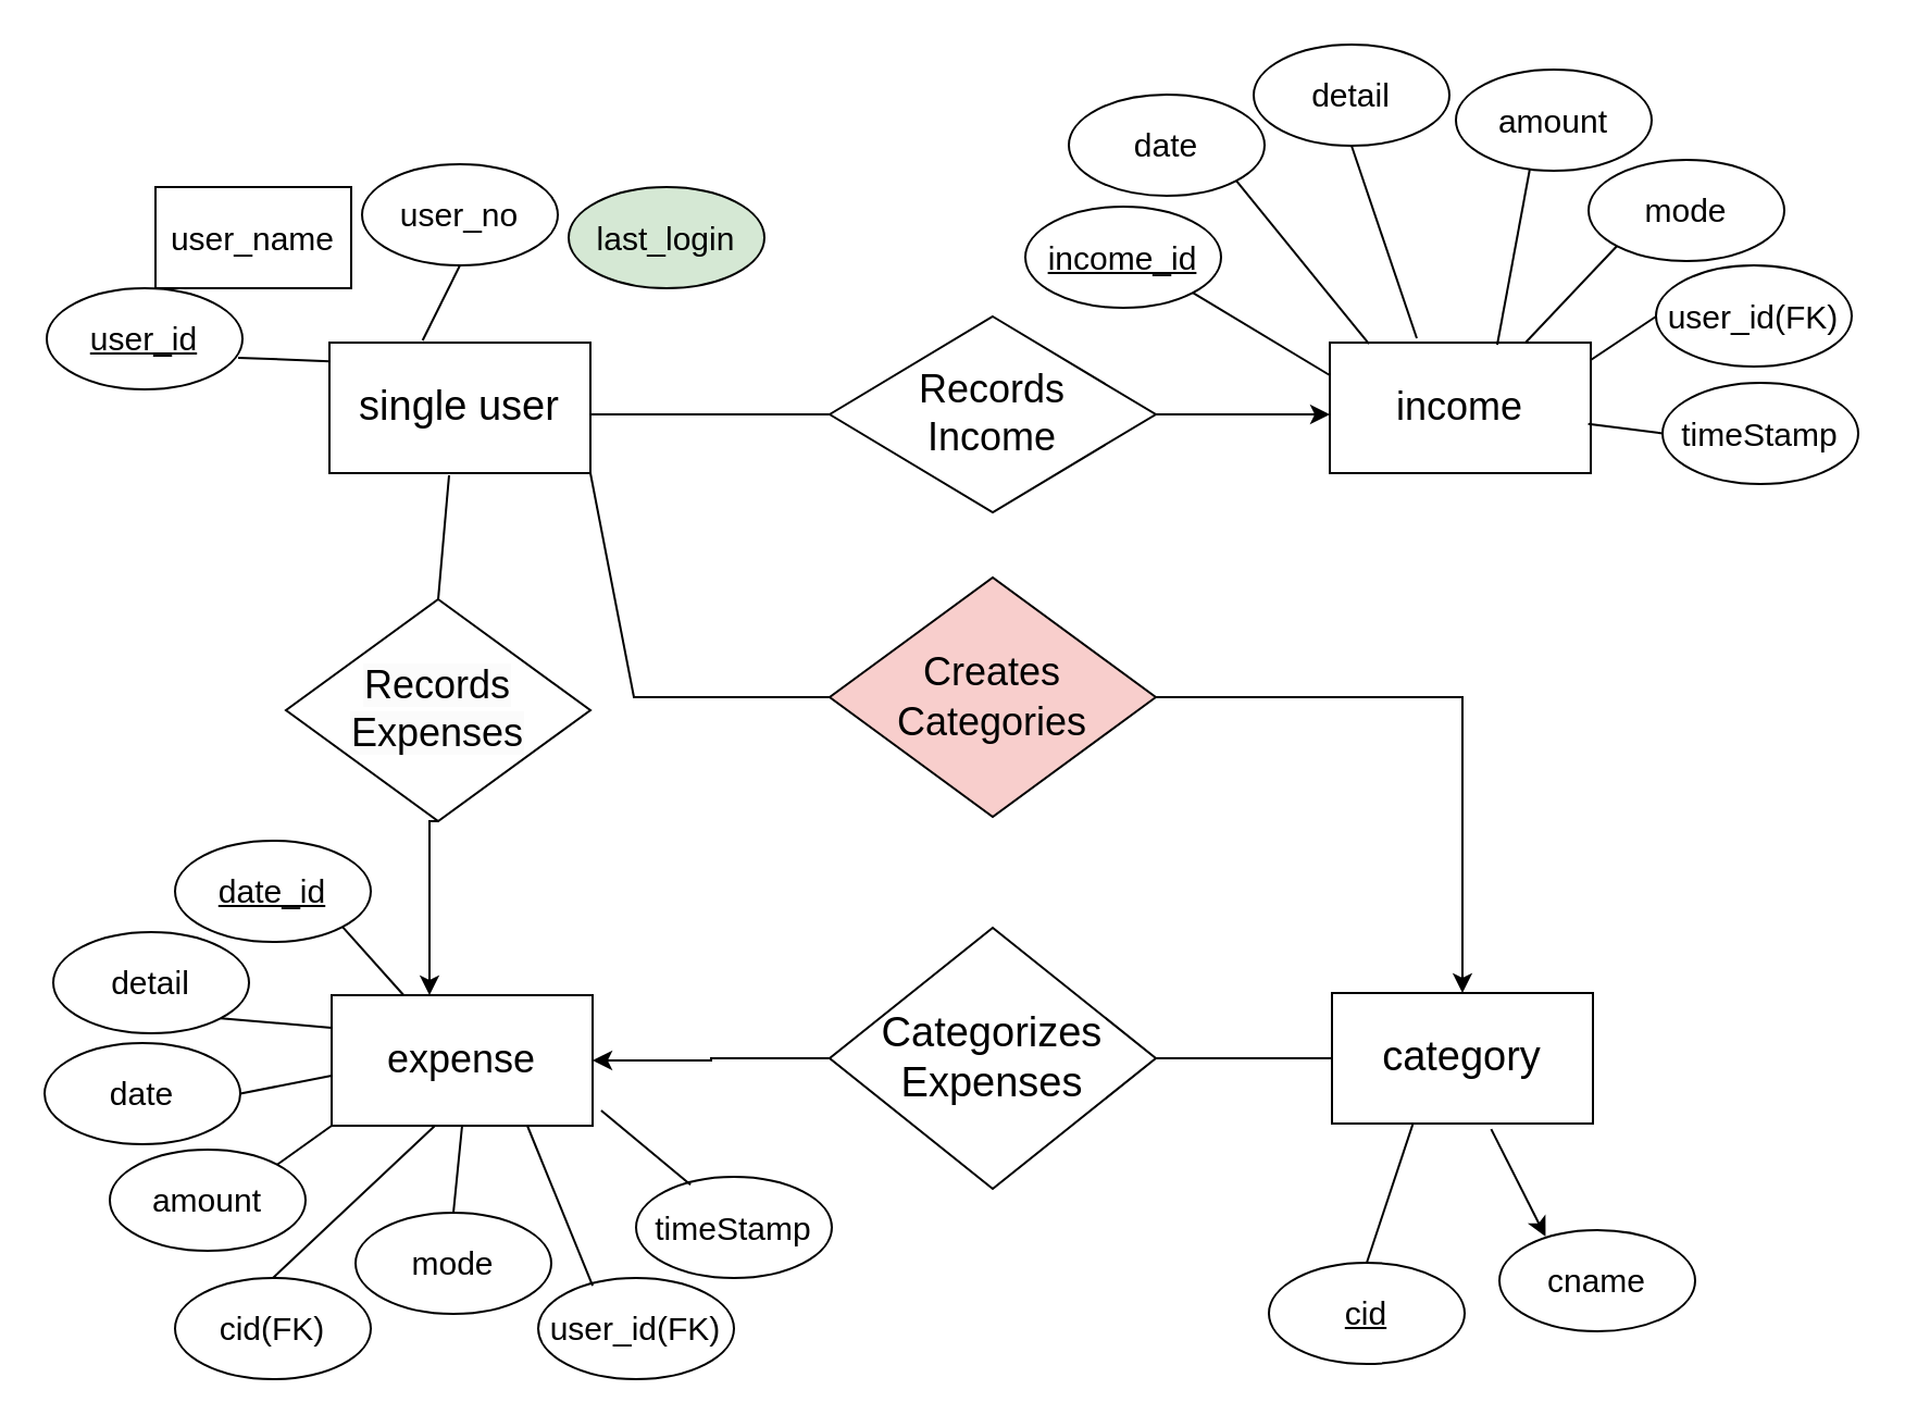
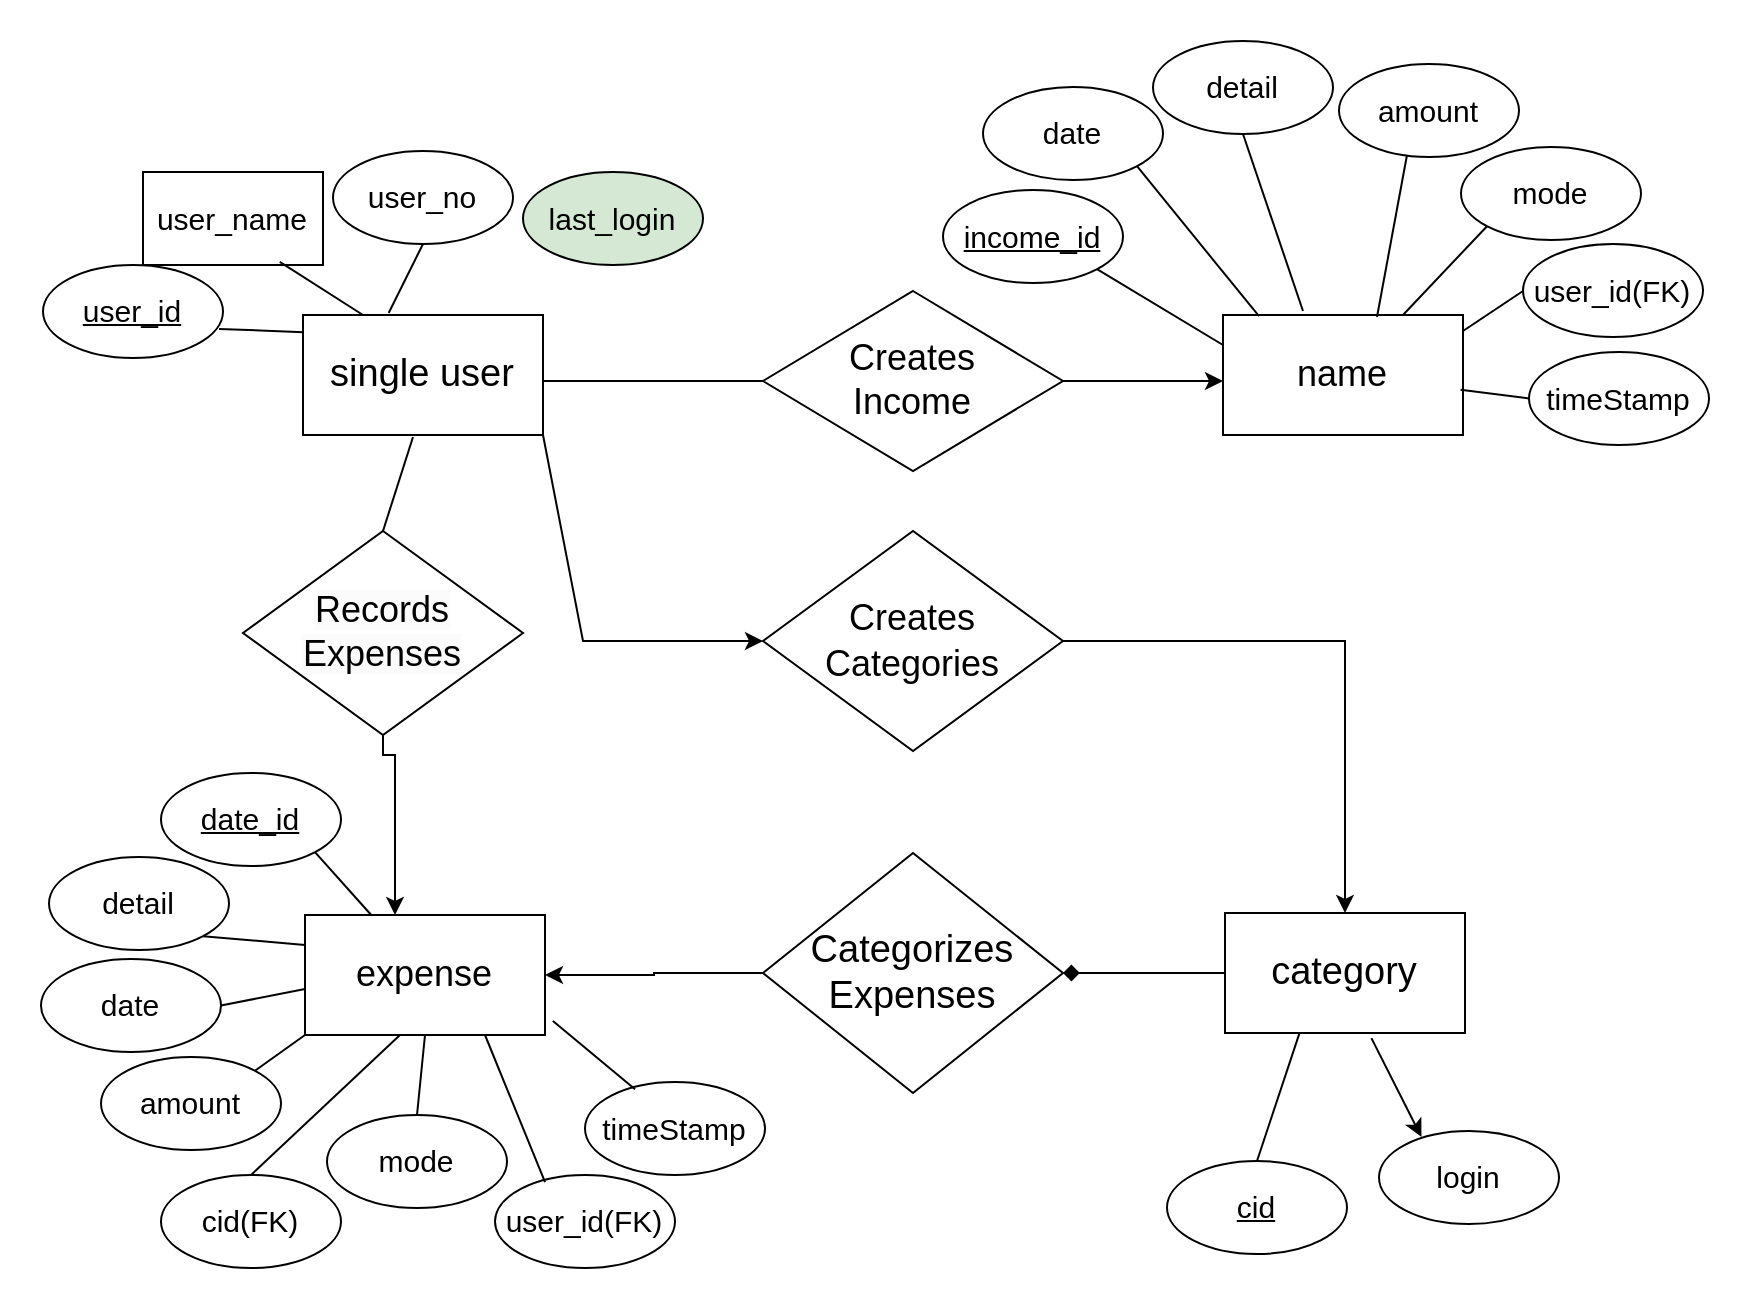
+ <mxCell id="31" value="" style="endArrow=none;html=1;rounded=0;entryX=0.76;entryY=0.966;entryDx=0;entryDy=0;entryPerimeter=0;exitX=0.25;exitY=0;exitDx=0;exitDy=0;fontSize=15;" edge="1" parent="1" source="2" target="20"><mxGeometry width="50" height="50" relative="1" as="geometry"><mxPoint x="101" y="175" as="sourcePoint" /><mxPoint x="151" y="125" as="targetPoint" /></mxGeometry></mxCell>
- <mxCell id="3" value="&lt;font style=&quot;font-size: 18px;&quot;&gt;income&lt;/font&gt;" style="rounded=0;whiteSpace=wrap;html=1;fontSize=18;" vertex="1" parent="1"><mxGeometry x="611" y="157" width="120" height="60" as="geometry" /></mxCell>
+ <mxCell id="3" value="&lt;font style=&quot;font-size: 18px;&quot;&gt;name&lt;/font&gt;" style="rounded=0;whiteSpace=wrap;html=1;fontSize=18;" vertex="1" parent="1"><mxGeometry x="611" y="157" width="120" height="60" as="geometry" /></mxCell>
- <mxCell id="7" value="&lt;span style=&quot;font-size: 18px;&quot;&gt;Records&lt;/span&gt;&lt;div&gt;&lt;span style=&quot;font-size: 18px;&quot;&gt;Income&lt;/span&gt;&lt;/div&gt;" style="rhombus;whiteSpace=wrap;html=1;rounded=0;" vertex="1" parent="1"><mxGeometry x="381" y="145" width="150" height="90" as="geometry" /></mxCell>
+ <mxCell id="7" value="&lt;span style=&quot;font-size: 18px;&quot;&gt;Creates&lt;/span&gt;&lt;div&gt;&lt;span style=&quot;font-size: 18px;&quot;&gt;Income&lt;/span&gt;&lt;/div&gt;" style="rhombus;whiteSpace=wrap;html=1;rounded=0;" vertex="1" parent="1"><mxGeometry x="381" y="145" width="150" height="90" as="geometry" /></mxCell>
- <mxCell id="19" value="" style="endArrow=none;html=1;rounded=0;exitX=1;exitY=1;exitDx=0;exitDy=0;entryX=0.5;entryY=1;entryDx=0;entryDy=0;" edge="1" parent="1" source="2" target="14"><mxGeometry width="50" height="50" relative="1" as="geometry"><mxPoint x="271" y="265" as="sourcePoint" /><mxPoint x="371" y="265" as="targetPoint" /><Array as="points"><mxPoint x="291" y="320" /></Array></mxGeometry></mxCell>
+ <mxCell id="19" value="" style="endArrow=classic;html=1;rounded=0;exitX=1;exitY=1;exitDx=0;exitDy=0;entryX=0.5;entryY=1;entryDx=0;entryDy=0;" edge="1" parent="1" source="2" target="14"><mxGeometry width="50" height="50" relative="1" as="geometry"><mxPoint x="271" y="265" as="sourcePoint" /><mxPoint x="371" y="265" as="targetPoint" /><Array as="points"><mxPoint x="291" y="320" /></Array></mxGeometry></mxCell>
- <mxCell id="14" value="&lt;div&gt;&lt;span style=&quot;font-size: 18px;&quot;&gt;&lt;br&gt;&lt;/span&gt;&lt;/div&gt;&lt;div&gt;&lt;span style=&quot;font-size: 18px;&quot;&gt;Creates Categories&lt;/span&gt;&lt;br&gt;&lt;/div&gt;&lt;div&gt;&lt;br&gt;&lt;/div&gt;" style="rhombus;whiteSpace=wrap;html=1;direction=south;fontSize=19;fillColor=#f8cecc;" vertex="1" parent="1"><mxGeometry x="381" y="265" width="150" height="110" as="geometry" /></mxCell>
+ <mxCell id="14" value="&lt;div&gt;&lt;span style=&quot;font-size: 18px;&quot;&gt;&lt;br&gt;&lt;/span&gt;&lt;/div&gt;&lt;div&gt;&lt;span style=&quot;font-size: 18px;&quot;&gt;Creates Categories&lt;/span&gt;&lt;br&gt;&lt;/div&gt;&lt;div&gt;&lt;br&gt;&lt;/div&gt;" style="rhombus;whiteSpace=wrap;html=1;direction=south;fontSize=19;" vertex="1" parent="1"><mxGeometry x="381" y="265" width="150" height="110" as="geometry" /></mxCell>
- <mxCell id="9" value="&lt;div&gt;&lt;br&gt;&lt;/div&gt;&lt;span style=&quot;color: rgb(0, 0, 0); font-family: Helvetica; font-size: 18px; font-style: normal; font-variant-ligatures: normal; font-variant-caps: normal; font-weight: 400; letter-spacing: normal; orphans: 2; text-align: center; text-indent: 0px; text-transform: none; widows: 2; word-spacing: 0px; -webkit-text-stroke-width: 0px; white-space: normal; background-color: rgb(251, 251, 251); text-decoration-thickness: initial; text-decoration-style: initial; text-decoration-color: initial; display: inline !important; float: none;&quot;&gt;Records Expenses&lt;/span&gt;&lt;div&gt;&lt;br/&gt;&lt;/div&gt;" style="rhombus;whiteSpace=wrap;html=1;rounded=0;" vertex="1" parent="1"><mxGeometry x="131" y="275" width="140" height="102" as="geometry" /></mxCell>
+ <mxCell id="9" value="&lt;div&gt;&lt;br&gt;&lt;/div&gt;&lt;span style=&quot;color: rgb(0, 0, 0); font-family: Helvetica; font-size: 18px; font-style: normal; font-variant-ligatures: normal; font-variant-caps: normal; font-weight: 400; letter-spacing: normal; orphans: 2; text-align: center; text-indent: 0px; text-transform: none; widows: 2; word-spacing: 0px; -webkit-text-stroke-width: 0px; white-space: normal; background-color: rgb(251, 251, 251); text-decoration-thickness: initial; text-decoration-style: initial; text-decoration-color: initial; display: inline !important; float: none;&quot;&gt;Records Expenses&lt;/span&gt;&lt;div&gt;&lt;br/&gt;&lt;/div&gt;" style="rhombus;whiteSpace=wrap;html=1;rounded=0;" vertex="1" parent="1"><mxGeometry x="121" y="265" width="140" height="102" as="geometry" /></mxCell>
- <mxCell id="18" value="" style="endArrow=none;html=1;rounded=0;exitX=0;exitY=0.5;exitDx=0;exitDy=0;entryX=1;entryY=0.5;entryDx=0;entryDy=0;" edge="1" parent="1" source="5" target="11"><mxGeometry width="50" height="50" relative="1" as="geometry"><mxPoint x="81" y="209" as="sourcePoint" /><mxPoint x="81" y="289" as="targetPoint" /></mxGeometry></mxCell>
+ <mxCell id="18" value="" style="endArrow=diamond;html=1;rounded=0;exitX=0;exitY=0.5;exitDx=0;exitDy=0;entryX=1;entryY=0.5;entryDx=0;entryDy=0;" edge="1" parent="1" source="5" target="11"><mxGeometry width="50" height="50" relative="1" as="geometry"><mxPoint x="81" y="209" as="sourcePoint" /><mxPoint x="81" y="289" as="targetPoint" /></mxGeometry></mxCell>
- <mxCell id="52" value="cname" style="ellipse;whiteSpace=wrap;html=1;fontSize=15;" vertex="1" parent="1"><mxGeometry x="689" y="565" width="90" height="46.5" as="geometry" /></mxCell>
+ <mxCell id="52" value="login" style="ellipse;whiteSpace=wrap;html=1;fontSize=15;" vertex="1" parent="1"><mxGeometry x="689" y="565" width="90" height="46.5" as="geometry" /></mxCell>
